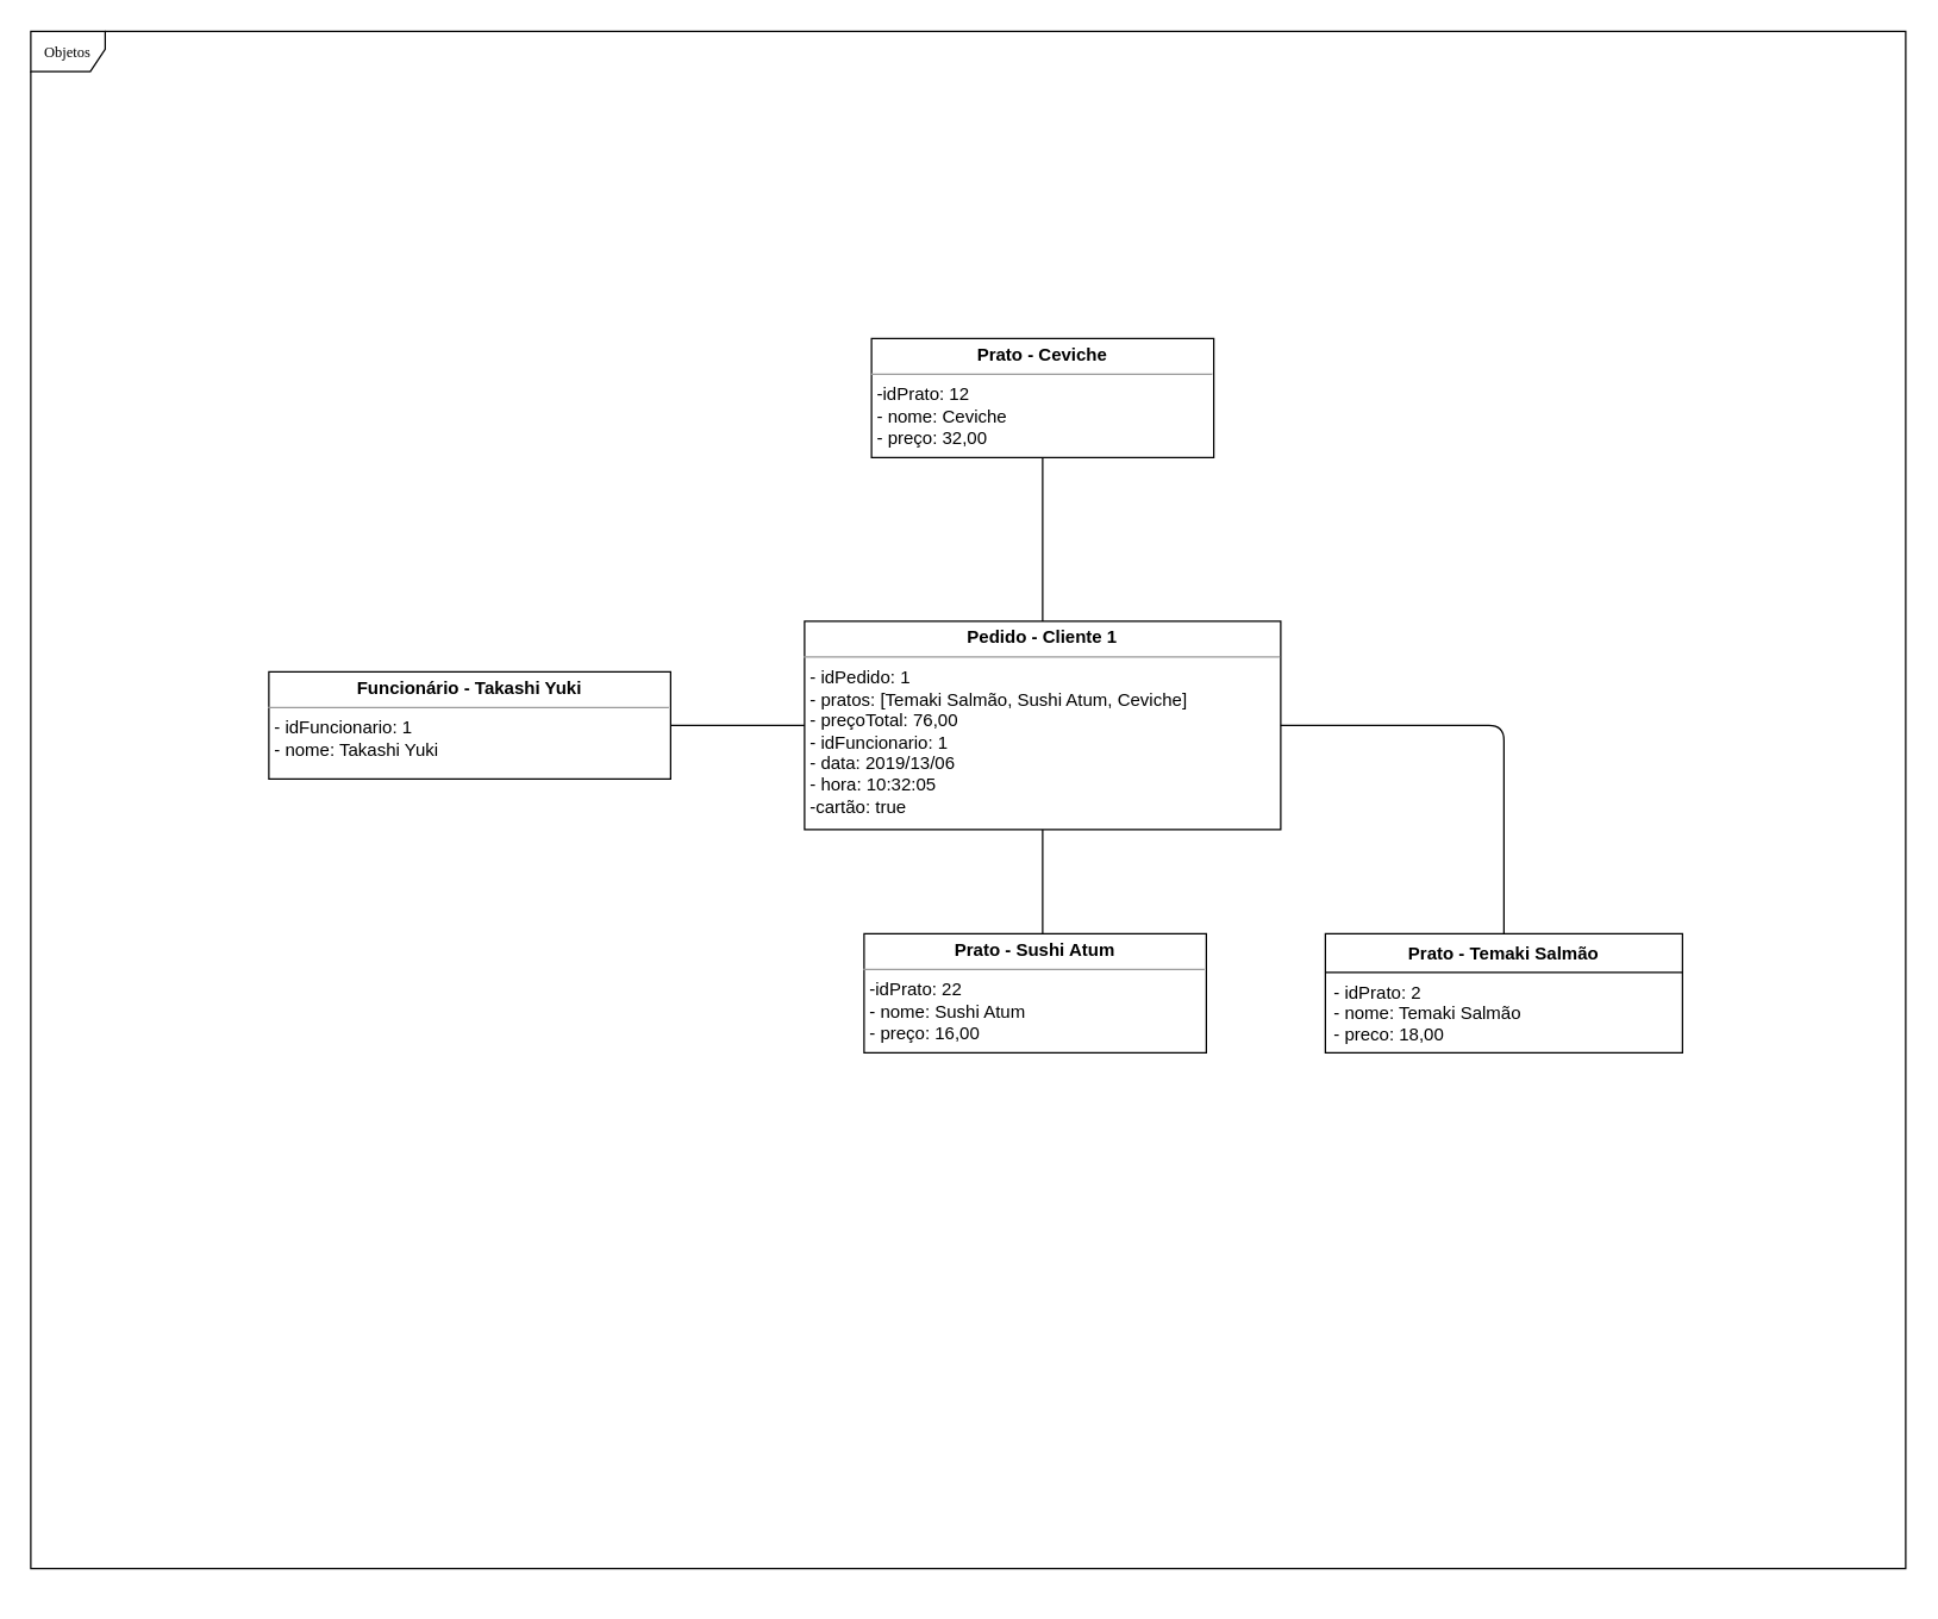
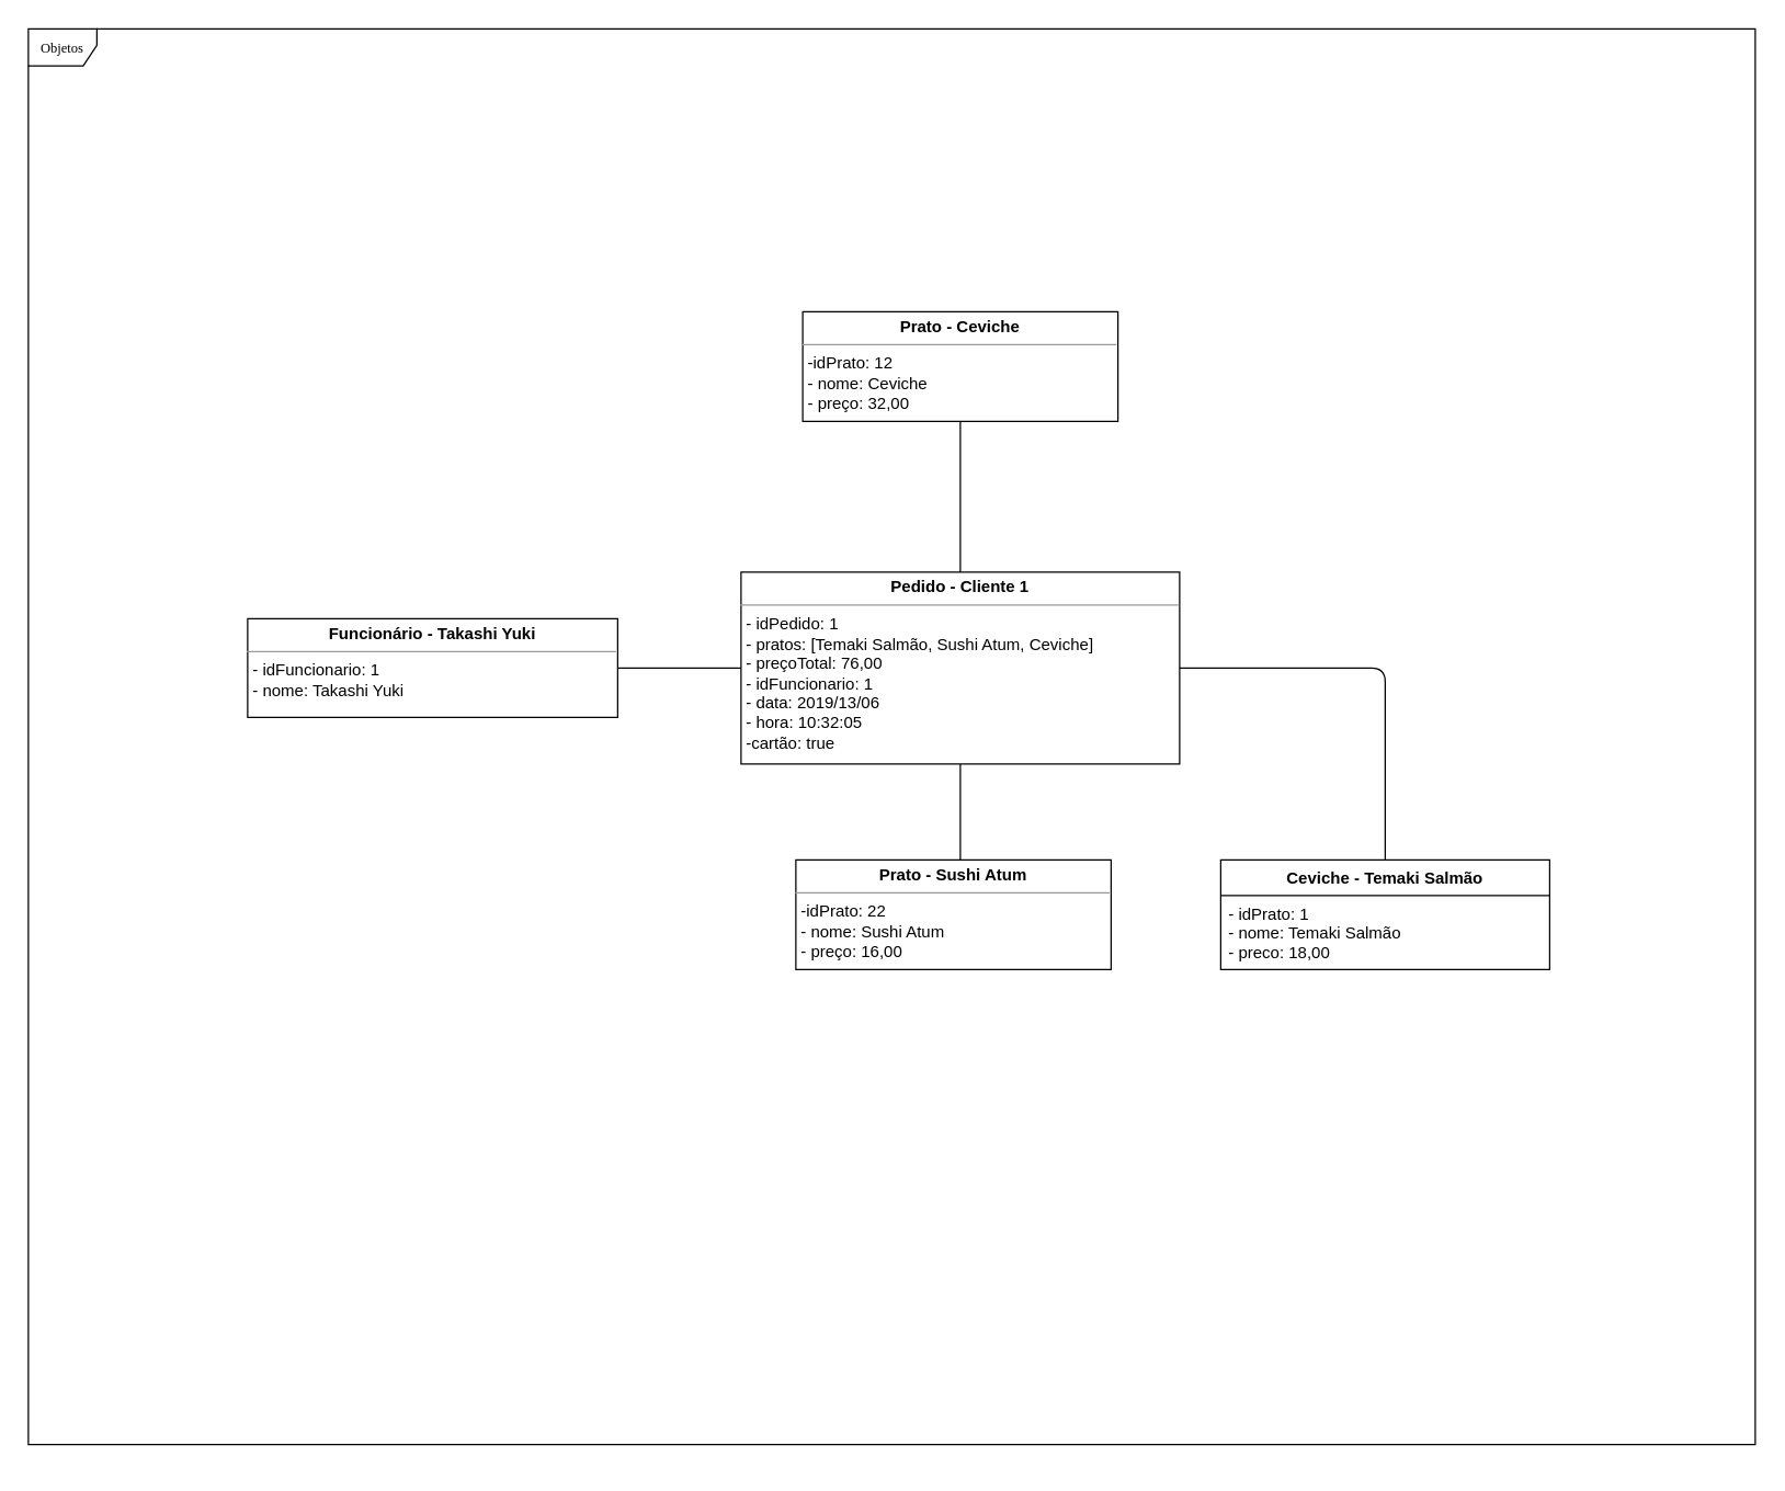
- <mxCell id="20" value="Prato - Temaki Salmão" style="swimlane;fontStyle=1;childLayout=stackLayout;horizontal=1;startSize=26;fillColor=none;horizontalStack=0;resizeParent=1;resizeParentMax=0;resizeLast=0;collapsible=1;marginBottom=0;" parent="1" vertex="1"><mxGeometry x="890" y="627" width="240" height="80" as="geometry" /></mxCell>
+ <mxCell id="20" value="Ceviche - Temaki Salmão" style="swimlane;fontStyle=1;childLayout=stackLayout;horizontal=1;startSize=26;fillColor=none;horizontalStack=0;resizeParent=1;resizeParentMax=0;resizeLast=0;collapsible=1;marginBottom=0;" parent="1" vertex="1"><mxGeometry x="890" y="627" width="240" height="80" as="geometry" /></mxCell>
- <mxCell id="21" value="- idPrato: 2&#10;- nome: Temaki Salmão&#10;- preco: 18,00&#10;&#10;" style="text;strokeColor=none;fillColor=none;align=left;verticalAlign=top;spacingLeft=4;spacingRight=4;overflow=hidden;rotatable=0;points=[[0,0.5],[1,0.5]];portConstraint=eastwest;" parent="20" vertex="1"><mxGeometry y="26" width="240" height="54" as="geometry" /></mxCell>
+ <mxCell id="21" value="- idPrato: 1&#10;- nome: Temaki Salmão&#10;- preco: 18,00&#10;&#10;" style="text;strokeColor=none;fillColor=none;align=left;verticalAlign=top;spacingLeft=4;spacingRight=4;overflow=hidden;rotatable=0;points=[[0,0.5],[1,0.5]];portConstraint=eastwest;" parent="20" vertex="1"><mxGeometry y="26" width="240" height="54" as="geometry" /></mxCell>
